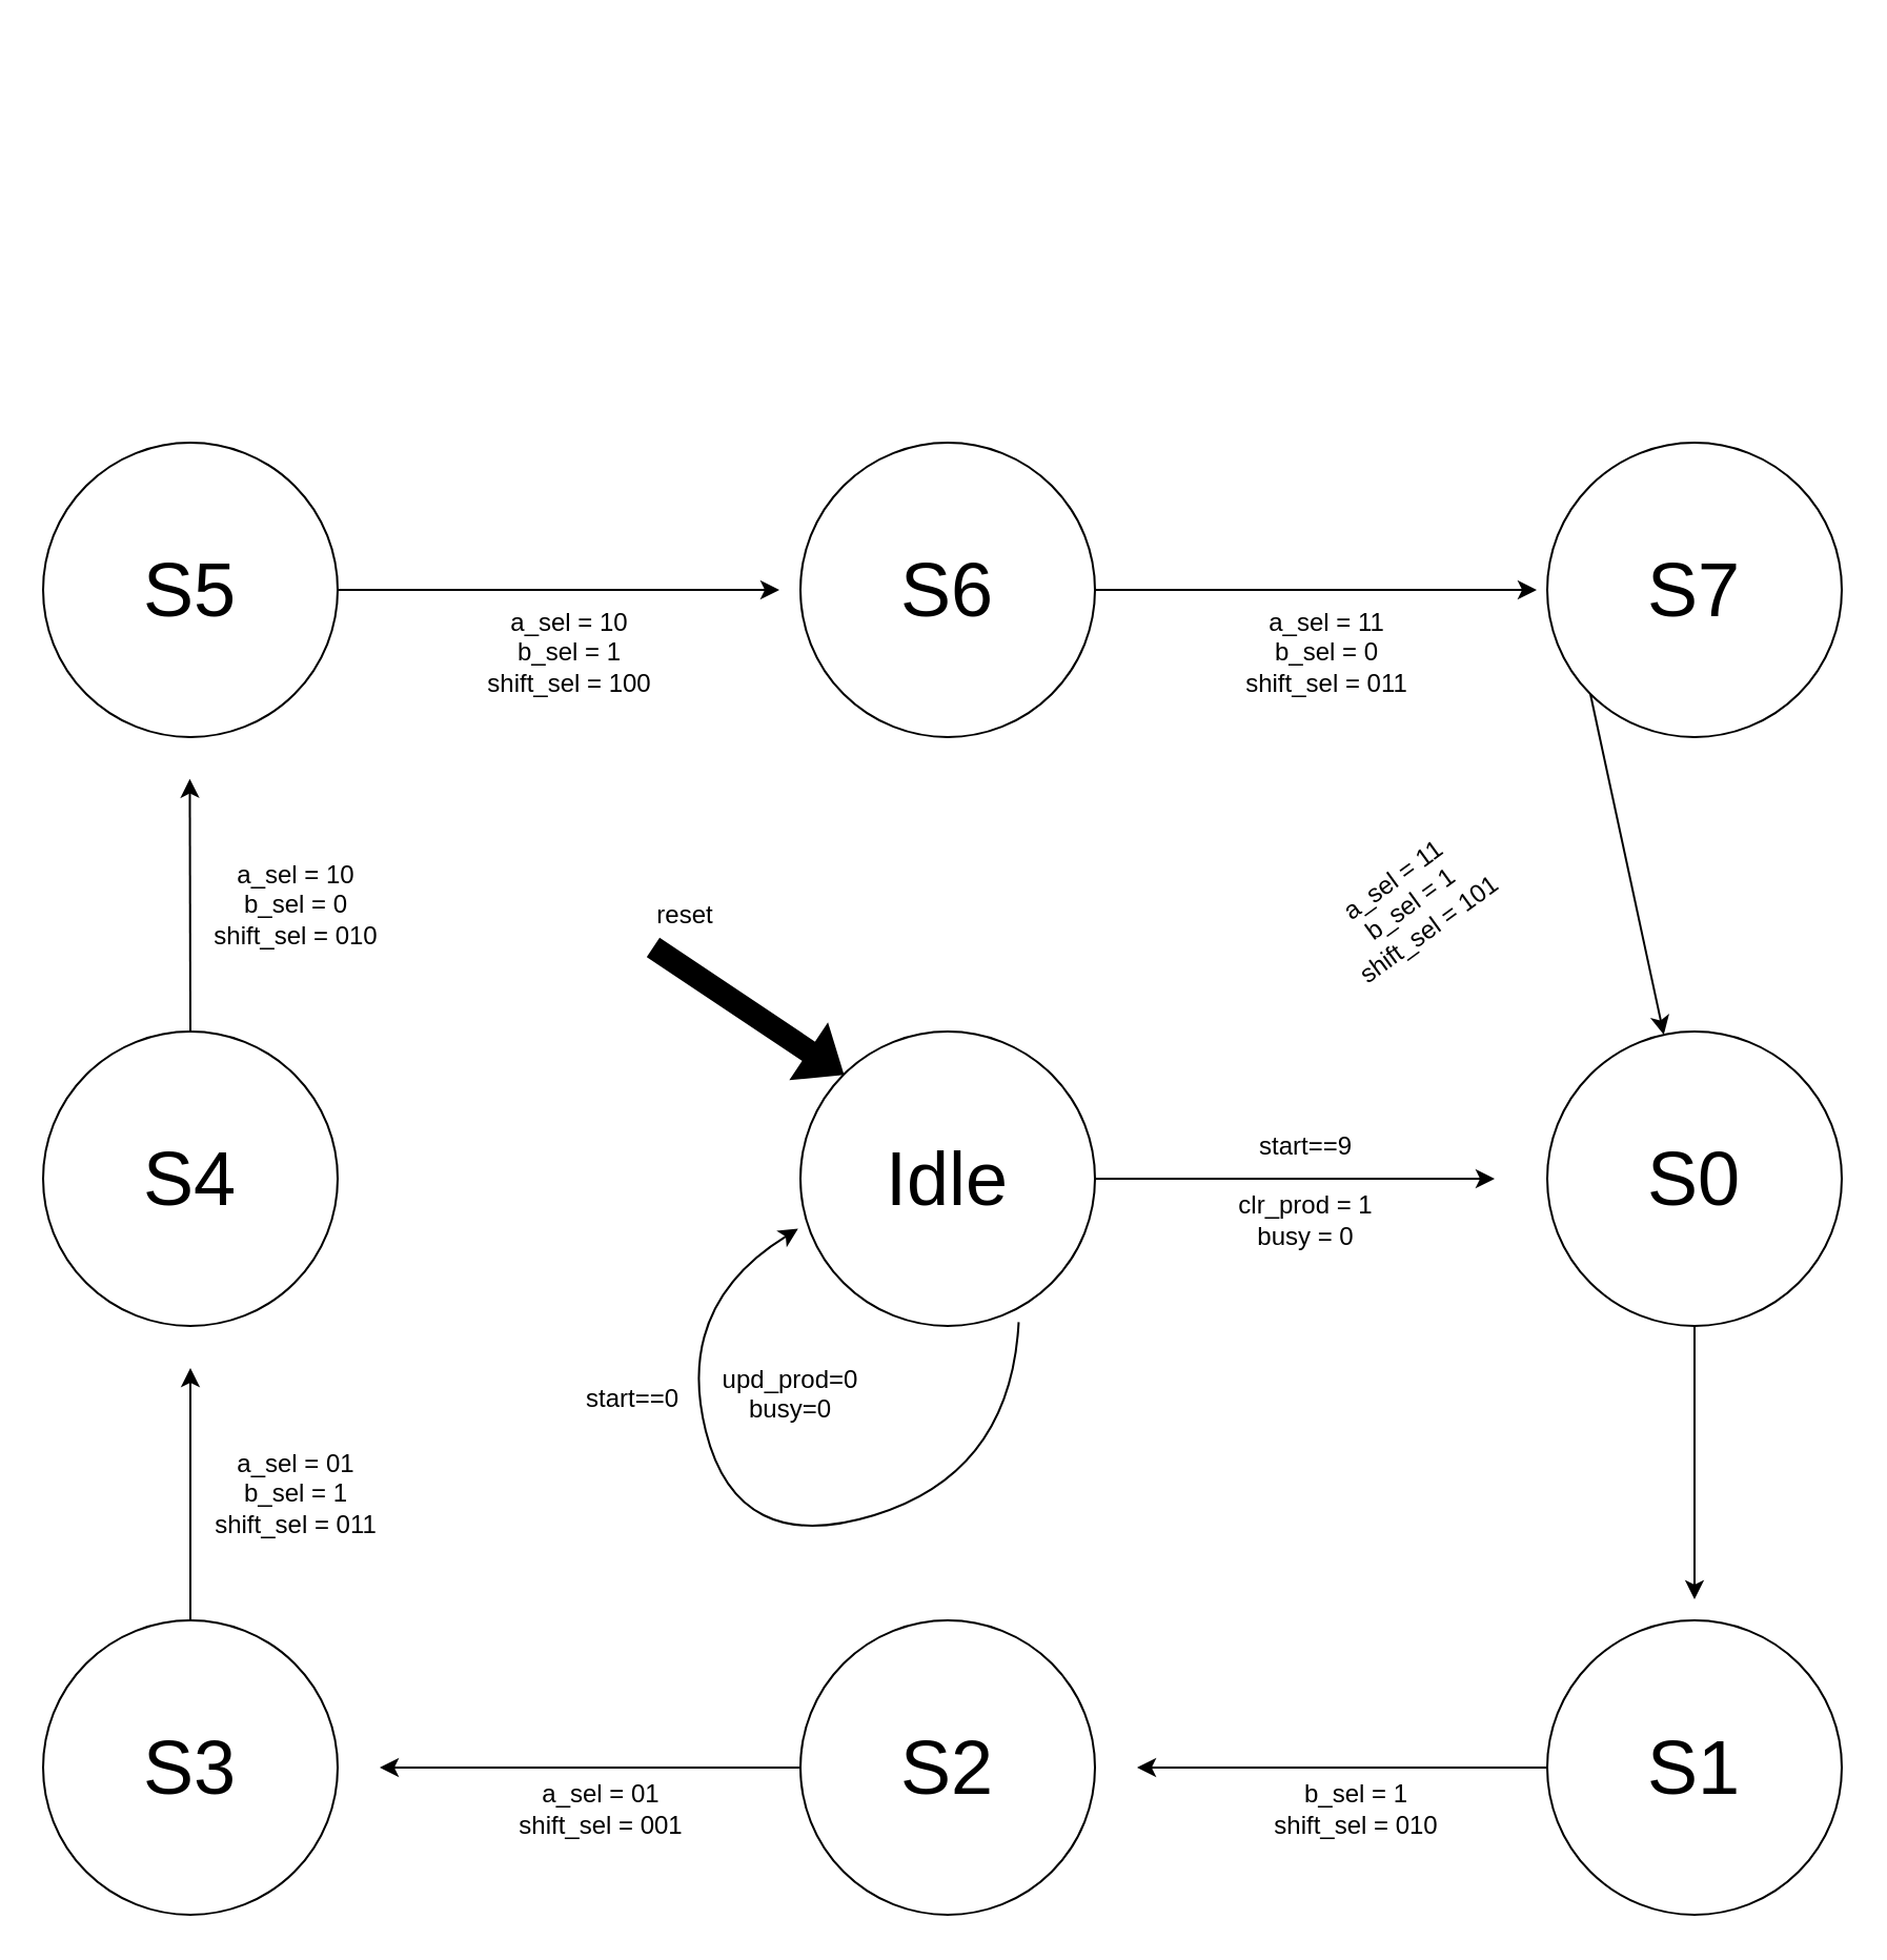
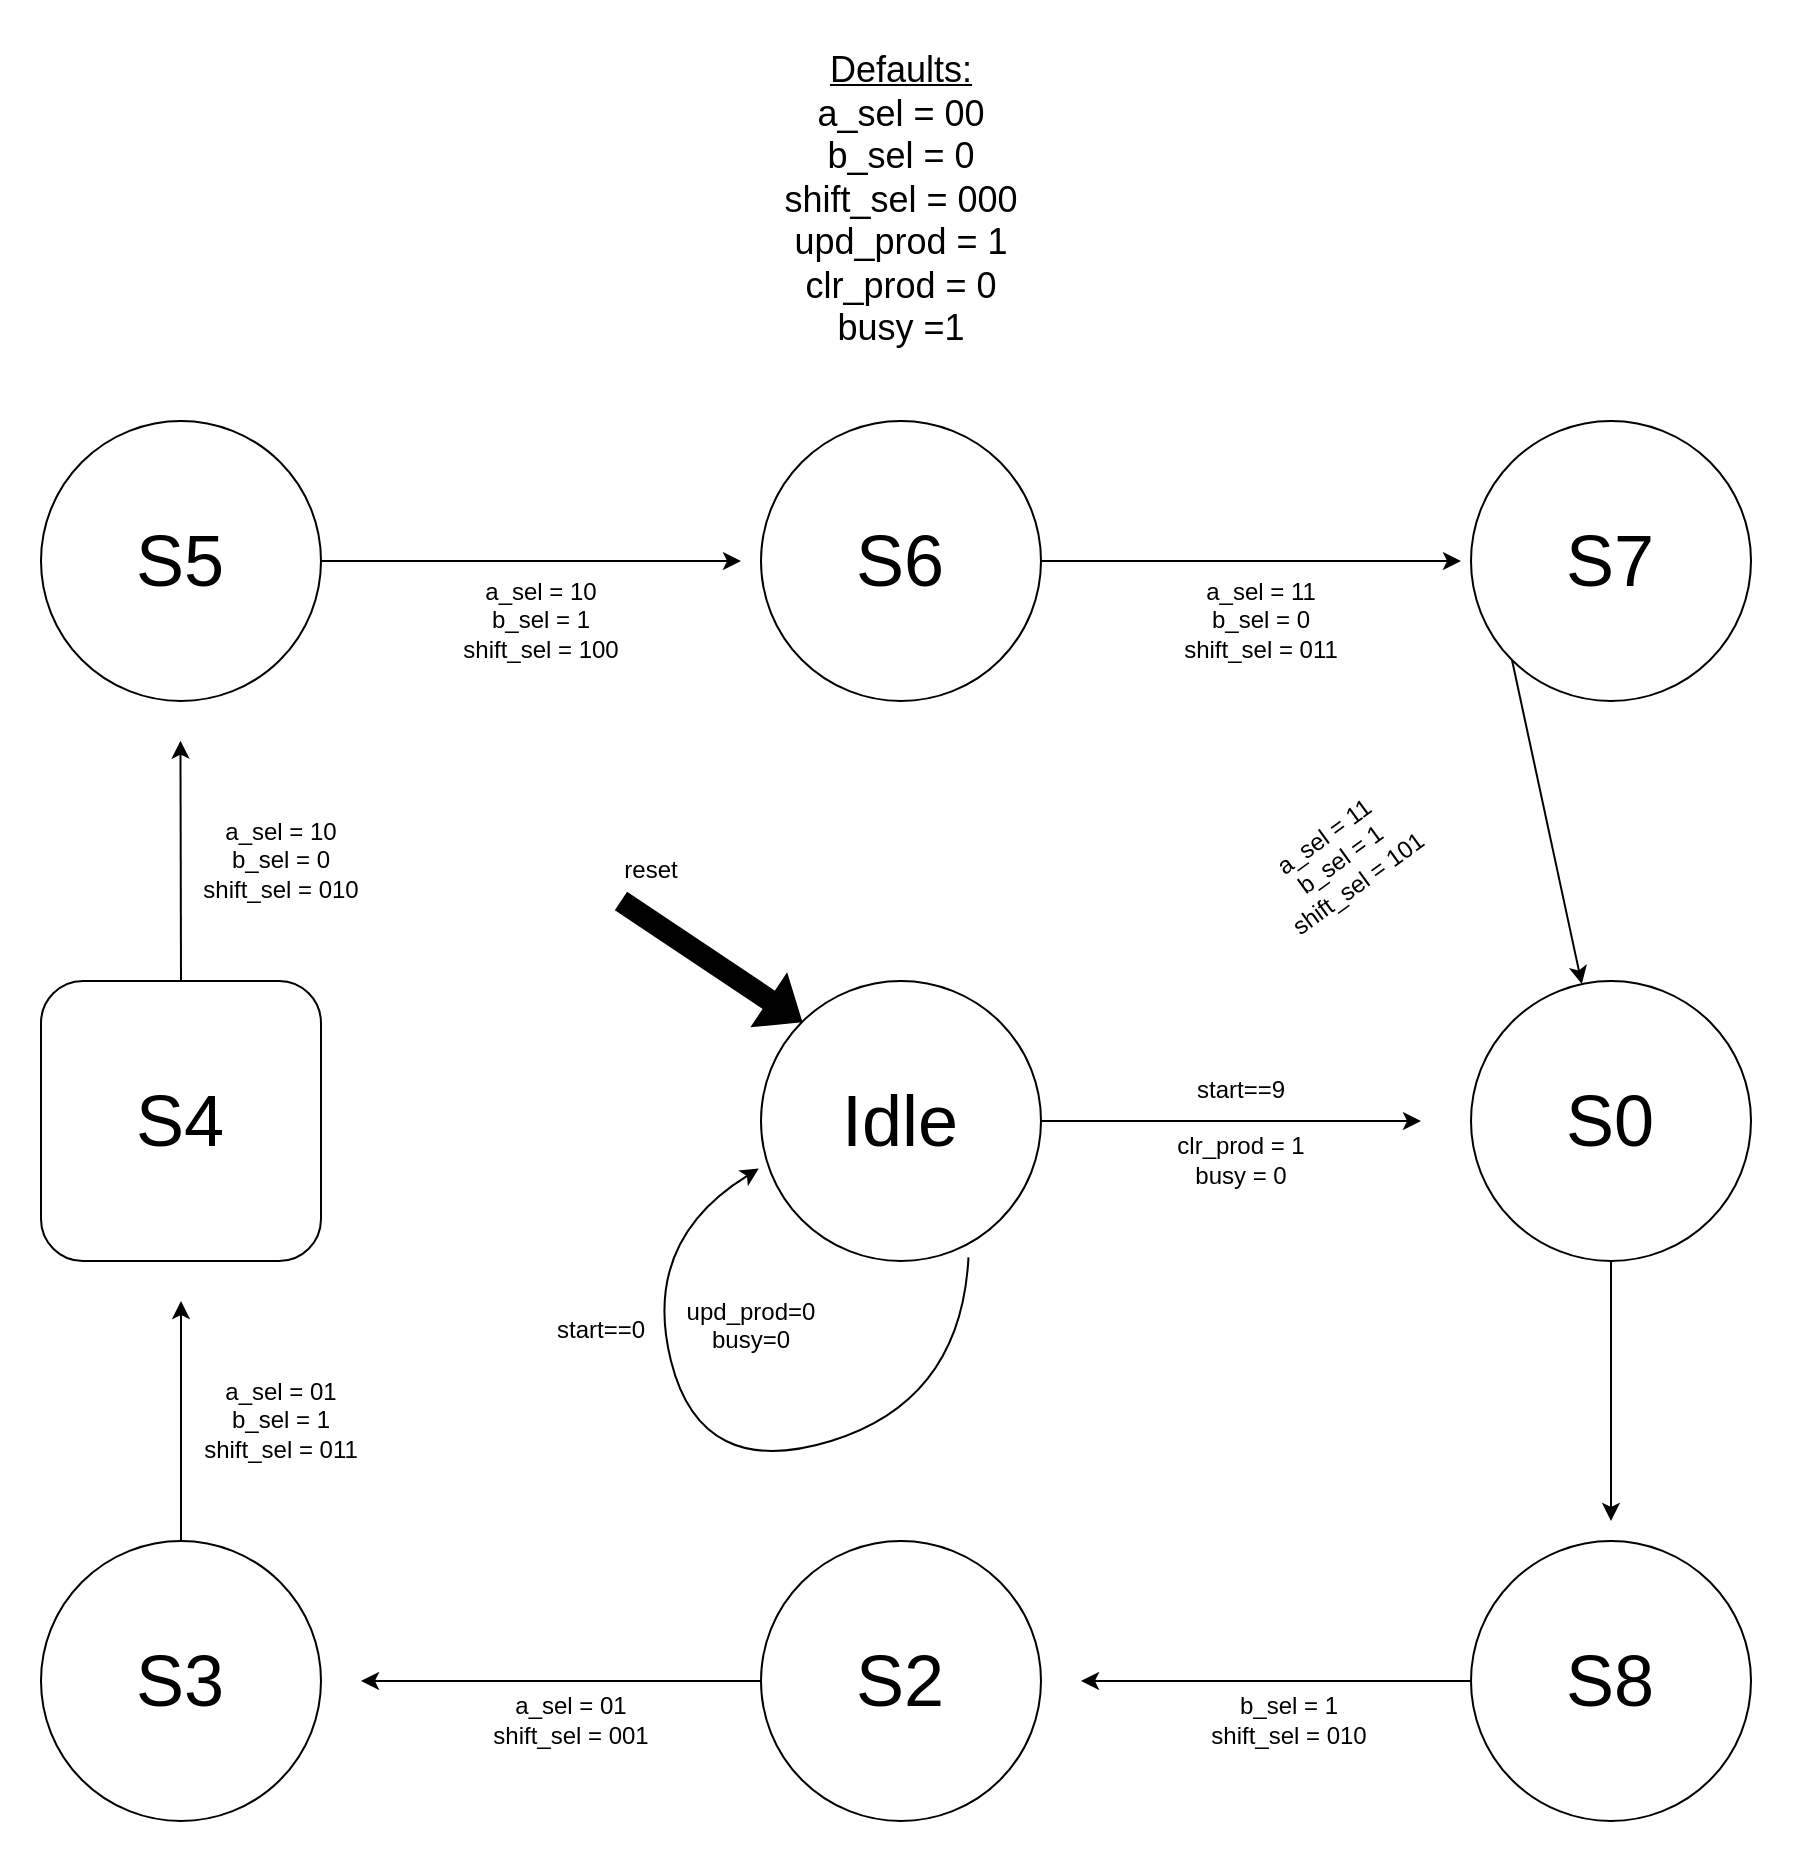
+ <mxCell id="20" value="&lt;span style=&quot;font-size: 18px;&quot;&gt;&lt;u&gt;Defaults:&lt;/u&gt;&lt;br&gt;a_sel = 00&lt;br&gt;b_sel = 0&lt;br&gt;shift_sel = 000&lt;br&gt;upd_prod = 1&lt;br&gt;clr_prod = 0&lt;br&gt;busy =1&lt;br&gt;&lt;/span&gt;" style="text;html=1;align=center;verticalAlign=middle;resizable=0;points=[];autosize=1;strokeColor=none;fillColor=none;" parent="1" vertex="1"><mxGeometry x="380" y="20" width="140" height="160" as="geometry" /></mxCell>
- <mxCell id="10" value="&lt;font style=&quot;font-size: 36px;&quot;&gt;S4&lt;/font&gt;" style="ellipse;whiteSpace=wrap;html=1;aspect=fixed;" parent="1" vertex="1"><mxGeometry x="20" y="490" width="140" height="140" as="geometry" /></mxCell>
+ <mxCell id="10" value="&lt;font style=&quot;font-size: 36px;&quot;&gt;S4&lt;/font&gt;" style="whiteSpace=wrap;html=1;aspect=fixed;rounded=1;" parent="1" vertex="1"><mxGeometry x="20" y="490" width="140" height="140" as="geometry" /></mxCell>
- <mxCell id="6" value="&lt;font style=&quot;font-size: 36px;&quot;&gt;S1&lt;/font&gt;" style="ellipse;whiteSpace=wrap;html=1;aspect=fixed;" parent="1" vertex="1"><mxGeometry x="735" y="770" width="140" height="140" as="geometry" /></mxCell>
+ <mxCell id="6" value="&lt;font style=&quot;font-size: 36px;&quot;&gt;S8&lt;/font&gt;" style="ellipse;whiteSpace=wrap;html=1;aspect=fixed;" parent="1" vertex="1"><mxGeometry x="735" y="770" width="140" height="140" as="geometry" /></mxCell>
